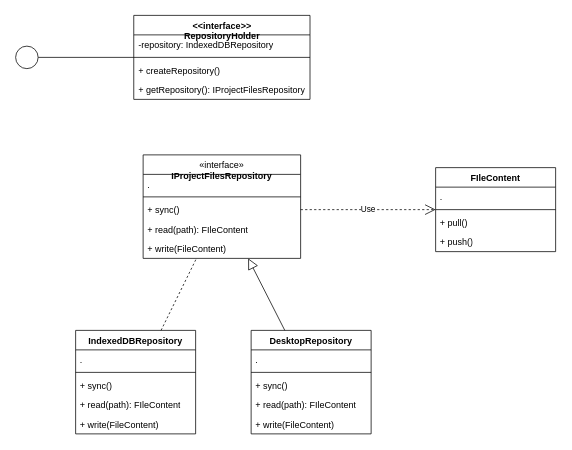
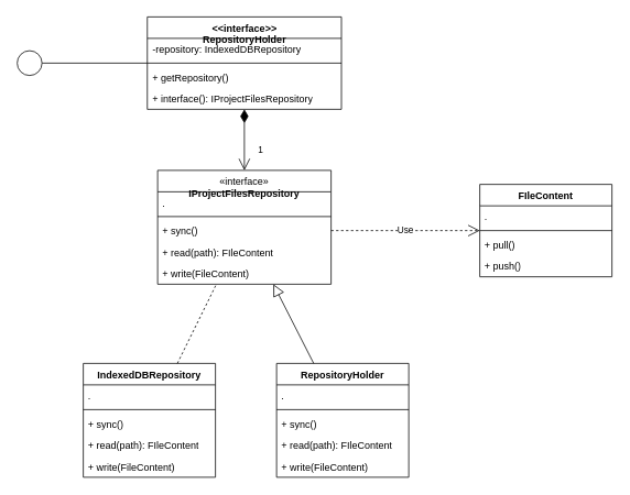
- <mxCell id="33" value="+ createRepository()" style="text;strokeColor=none;fillColor=none;align=left;verticalAlign=top;spacingLeft=4;spacingRight=4;overflow=hidden;rotatable=0;points=[[0,0.5],[1,0.5]];portConstraint=eastwest;whiteSpace=wrap;html=1;" vertex="1" parent="30"><mxGeometry y="60" width="235" height="26" as="geometry" /></mxCell>
+ <mxCell id="33" value="+ getRepository()" style="text;strokeColor=none;fillColor=none;align=left;verticalAlign=top;spacingLeft=4;spacingRight=4;overflow=hidden;rotatable=0;points=[[0,0.5],[1,0.5]];portConstraint=eastwest;whiteSpace=wrap;html=1;" vertex="1" parent="30"><mxGeometry y="60" width="235" height="26" as="geometry" /></mxCell>
- <mxCell id="34" value="+ getRepository():&amp;nbsp;&lt;span style=&quot;text-align: center;&quot;&gt;IProjectFilesRepository&lt;/span&gt;" style="text;strokeColor=none;fillColor=none;align=left;verticalAlign=top;spacingLeft=4;spacingRight=4;overflow=hidden;rotatable=0;points=[[0,0.5],[1,0.5]];portConstraint=eastwest;whiteSpace=wrap;html=1;" vertex="1" parent="30"><mxGeometry y="86" width="235" height="26" as="geometry" /></mxCell>
+ <mxCell id="34" value="+ interface():&amp;nbsp;&lt;span style=&quot;text-align: center;&quot;&gt;IProjectFilesRepository&lt;/span&gt;" style="text;strokeColor=none;fillColor=none;align=left;verticalAlign=top;spacingLeft=4;spacingRight=4;overflow=hidden;rotatable=0;points=[[0,0.5],[1,0.5]];portConstraint=eastwest;whiteSpace=wrap;html=1;" vertex="1" parent="30"><mxGeometry y="86" width="235" height="26" as="geometry" /></mxCell>
+ <mxCell id="35" value="1" style="endArrow=open;html=1;endSize=12;startArrow=diamondThin;startSize=14;startFill=1;edgeStyle=orthogonalEdgeStyle;align=left;verticalAlign=bottom;rounded=0;" edge="1" parent="1" source="30" target="23"><mxGeometry x="0.568" y="15" relative="1" as="geometry"><mxPoint x="50" y="160" as="sourcePoint" /><mxPoint x="300" y="140" as="targetPoint" /><mxPoint as="offset" /></mxGeometry></mxCell>
- <mxCell id="9" value="DesktopRepository" style="swimlane;fontStyle=1;align=center;verticalAlign=top;childLayout=stackLayout;horizontal=1;startSize=26;horizontalStack=0;resizeParent=1;resizeParentMax=0;resizeLast=0;collapsible=1;marginBottom=0;whiteSpace=wrap;html=1;" vertex="1" parent="1"><mxGeometry x="334" y="440" width="160" height="138" as="geometry" /></mxCell>
+ <mxCell id="9" value="RepositoryHolder" style="swimlane;fontStyle=1;align=center;verticalAlign=top;childLayout=stackLayout;horizontal=1;startSize=26;horizontalStack=0;resizeParent=1;resizeParentMax=0;resizeLast=0;collapsible=1;marginBottom=0;whiteSpace=wrap;html=1;" vertex="1" parent="1"><mxGeometry x="334" y="440" width="160" height="138" as="geometry" /></mxCell>
